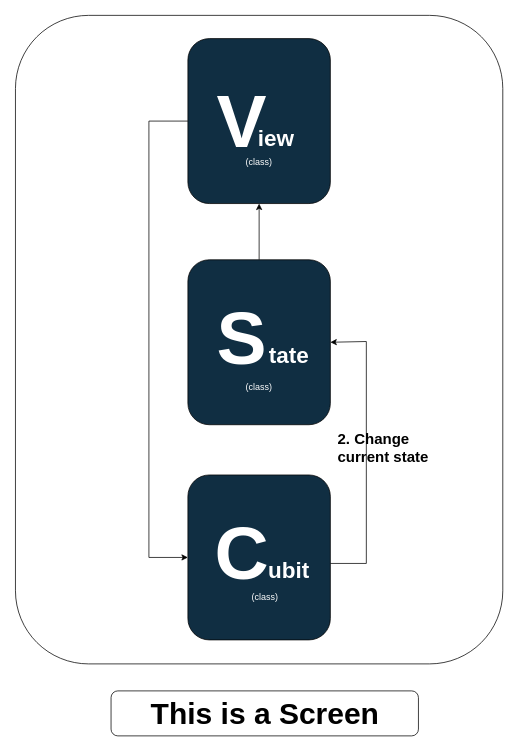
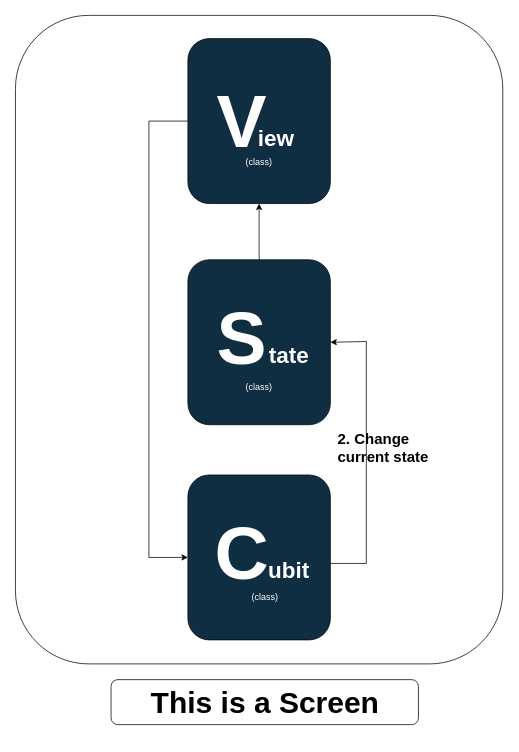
- <mxCell id="24" value="&lt;b style=&quot;border-color: var(--border-color); font-size: 40px;&quot;&gt;This is a Screen&lt;/b&gt;" style="rounded=1;whiteSpace=wrap;html=1;" vertex="1" parent="2"><mxGeometry x="127.5" y="901" width="410" height="60" as="geometry" /></mxCell>
+ <mxCell id="24" value="&lt;b style=&quot;border-color: var(--border-color); font-size: 40px;&quot;&gt;This is a Screen&lt;/b&gt;" style="rounded=1;whiteSpace=wrap;html=1;" vertex="1" parent="2"><mxGeometry x="127.5" y="886" width="410" height="60" as="geometry" /></mxCell>
